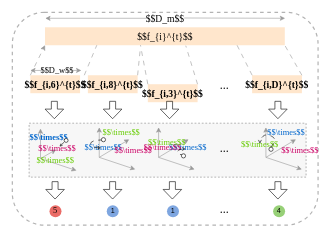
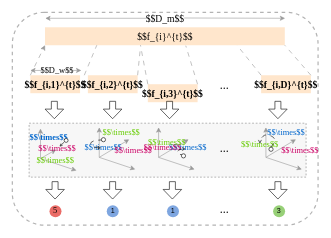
- <mxCell id="8" value="&lt;b&gt;&lt;font style=&quot;font-size: 16px;&quot; face=&quot;Times New Roman&quot;&gt;$$f_{i,6}^{t}$$&lt;/font&gt;&lt;/b&gt;" style="rounded=0;whiteSpace=wrap;html=1;strokeColor=none;fillColor=#ffe6cc;" vertex="1" parent="1"><mxGeometry x="50" y="125" width="83" height="30" as="geometry" /></mxCell>
+ <mxCell id="8" value="&lt;b&gt;&lt;font style=&quot;font-size: 16px;&quot; face=&quot;Times New Roman&quot;&gt;$$f_{i,1}^{t}$$&lt;/font&gt;&lt;/b&gt;" style="rounded=0;whiteSpace=wrap;html=1;strokeColor=none;fillColor=#ffe6cc;" vertex="1" parent="1"><mxGeometry x="50" y="125" width="83" height="30" as="geometry" /></mxCell>
- <mxCell id="9" value="&lt;b&gt;&lt;font style=&quot;font-size: 16px;&quot; face=&quot;Times New Roman&quot;&gt;$$f_{i,8}^{t}$$&lt;/font&gt;&lt;/b&gt;" style="rounded=0;whiteSpace=wrap;html=1;fillColor=#ffe6cc;strokeColor=none;" vertex="1" parent="1"><mxGeometry x="146" y="125" width="83" height="30" as="geometry" /></mxCell>
+ <mxCell id="9" value="&lt;b&gt;&lt;font style=&quot;font-size: 16px;&quot; face=&quot;Times New Roman&quot;&gt;$$f_{i,2}^{t}$$&lt;/font&gt;&lt;/b&gt;" style="rounded=0;whiteSpace=wrap;html=1;fillColor=#ffe6cc;strokeColor=none;" vertex="1" parent="1"><mxGeometry x="146" y="125" width="83" height="30" as="geometry" /></mxCell>
- <mxCell id="10" value="&lt;b&gt;&lt;font style=&quot;font-size: 16px;&quot; face=&quot;Times New Roman&quot;&gt;$$f_{i,D}^{t}$$&lt;/font&gt;&lt;/b&gt;" style="rounded=0;whiteSpace=wrap;html=1;fillColor=#ffe6cc;strokeColor=none;" vertex="1" parent="1"><mxGeometry x="420" y="125" width="83" height="30" as="geometry" /></mxCell>
+ <mxCell id="10" value="&lt;b&gt;&lt;font style=&quot;font-size: 16px;&quot; face=&quot;Times New Roman&quot;&gt;$$f_{i,D}^{t}$$&lt;/font&gt;&lt;/b&gt;" style="rounded=0;whiteSpace=wrap;html=1;fillColor=#ffe6cc;strokeColor=none;" vertex="1" parent="1"><mxGeometry x="435" y="125" width="83" height="30" as="geometry" /></mxCell>
- <mxCell id="23" value="4" style="ellipse;whiteSpace=wrap;html=1;aspect=fixed;align=center;verticalAlign=middle;fontFamily=Helvetica;fontSize=12;fontColor=default;fillColor=#97D077;strokeColor=none;" vertex="1" parent="1"><mxGeometry x="455" y="342" width="20" height="20" as="geometry" /></mxCell>
+ <mxCell id="23" value="3" style="ellipse;whiteSpace=wrap;html=1;aspect=fixed;align=center;verticalAlign=middle;fontFamily=Helvetica;fontSize=12;fontColor=default;fillColor=#97D077;strokeColor=none;" vertex="1" parent="1"><mxGeometry x="455" y="342" width="20" height="20" as="geometry" /></mxCell>
